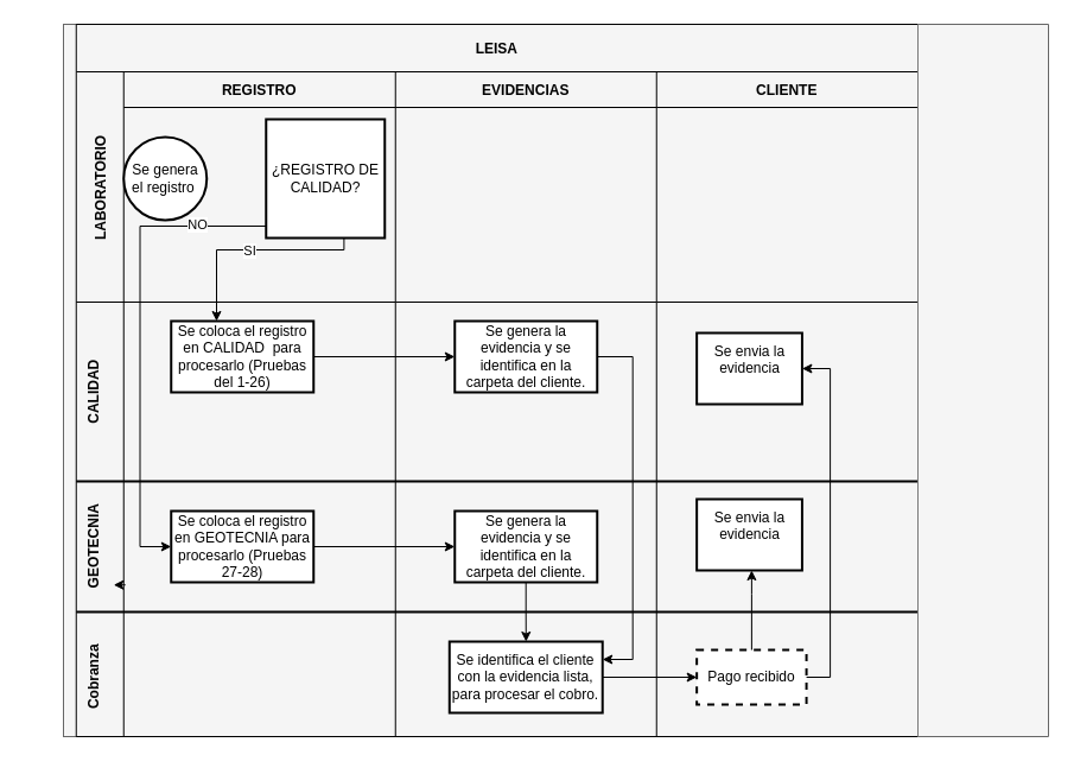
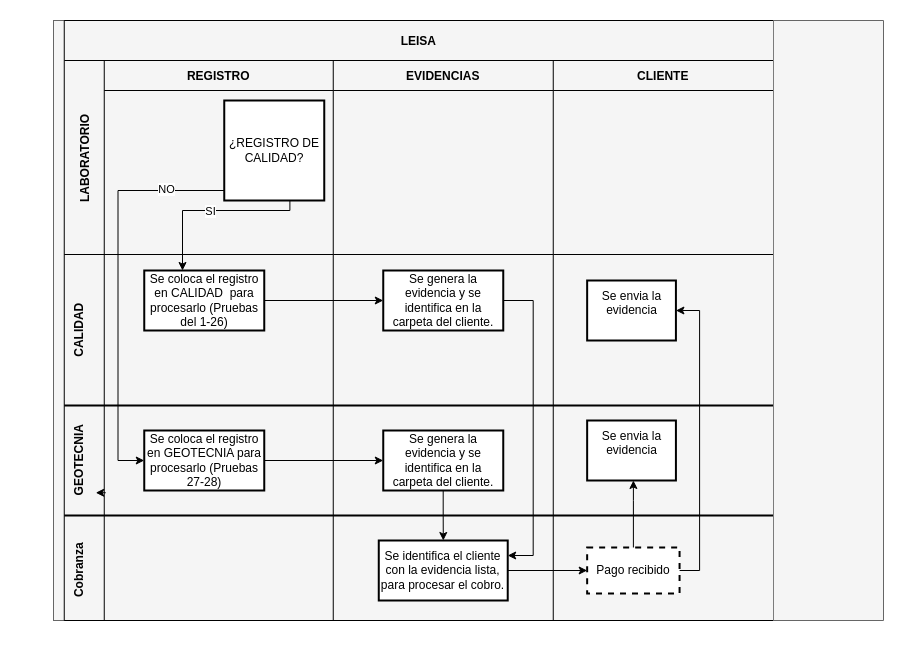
- <mxCell id="7" value="Se genera el registro&amp;nbsp;" style="strokeWidth=2;html=1;shape=mxgraph.flowchart.start_2;whiteSpace=wrap;" vertex="1" parent="6"><mxGeometry y="55" width="70" height="70" as="geometry" /></mxCell>
